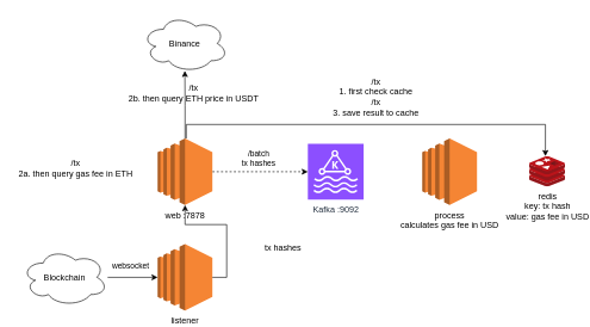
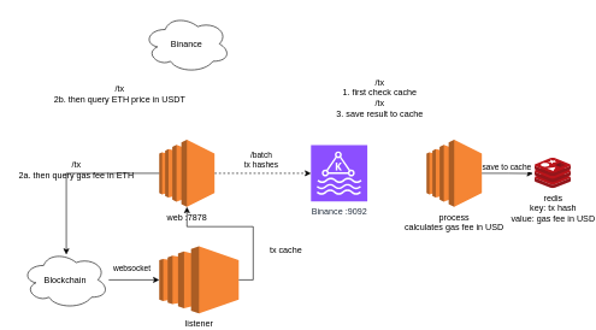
- <mxCell id="22" value="/tx&lt;div&gt;2b. then query ETH price in USDT&lt;/div&gt;" style="text;html=1;align=center;verticalAlign=middle;resizable=0;points=[];autosize=1;strokeColor=none;fillColor=none;" vertex="1" parent="1"><mxGeometry x="175" y="110" width="190" height="40" as="geometry" /></mxCell>
+ <mxCell id="22" value="/tx&lt;div&gt;2b. then query ETH price in USDT&lt;/div&gt;" style="text;html=1;align=center;verticalAlign=middle;resizable=0;points=[];autosize=1;strokeColor=none;fillColor=none;" vertex="1" parent="1"><mxGeometry x="70" y="110" width="190" height="40" as="geometry" /></mxCell>
- <mxCell id="21" style="edgeStyle=orthogonalEdgeStyle;rounded=0;orthogonalLoop=1;jettySize=auto;html=1;entryX=0.498;entryY=0.977;entryDx=0;entryDy=0;entryPerimeter=0;" edge="1" parent="1" source="5" target="20"><mxGeometry relative="1" as="geometry" /></mxCell>
- <mxCell id="16" style="edgeStyle=orthogonalEdgeStyle;rounded=0;orthogonalLoop=1;jettySize=auto;html=1;entryX=0.443;entryY=-0.016;entryDx=0;entryDy=0;entryPerimeter=0;" edge="1" parent="1" source="5" target="13"><mxGeometry relative="1" as="geometry"><Array as="points"><mxPoint x="260" y="173" /><mxPoint x="762" y="173" /></Array></mxGeometry></mxCell>
+ <mxCell id="14" style="edgeStyle=orthogonalEdgeStyle;rounded=0;orthogonalLoop=1;jettySize=auto;html=1;entryX=-0.054;entryY=0.507;entryDx=0;entryDy=0;entryPerimeter=0;" edge="1" parent="1" source="12" target="13"><mxGeometry relative="1" as="geometry" /></mxCell>
+ <mxCell id="15" value="save to cache" style="edgeLabel;html=1;align=center;verticalAlign=middle;resizable=0;points=[];" vertex="1" connectable="0" parent="14"><mxGeometry x="-0.372" y="3" relative="1" as="geometry"><mxPoint x="12" y="-6" as="offset" /></mxGeometry></mxCell>
- <mxCell id="2" value="Kafka :9092" style="sketch=0;points=[[0,0,0],[0.25,0,0],[0.5,0,0],[0.75,0,0],[1,0,0],[0,1,0],[0.25,1,0],[0.5,1,0],[0.75,1,0],[1,1,0],[0,0.25,0],[0,0.5,0],[0,0.75,0],[1,0.25,0],[1,0.5,0],[1,0.75,0]];outlineConnect=0;fontColor=#232F3E;fillColor=#8C4FFF;strokeColor=#ffffff;dashed=0;verticalLabelPosition=bottom;verticalAlign=top;align=center;html=1;fontSize=12;fontStyle=0;aspect=fixed;shape=mxgraph.aws4.resourceIcon;resIcon=mxgraph.aws4.managed_streaming_for_kafka;" vertex="1" parent="1"><mxGeometry x="430" y="200" width="78" height="78" as="geometry" /></mxCell>
+ <mxCell id="2" value="Binance :9092" style="sketch=0;points=[[0,0,0],[0.25,0,0],[0.5,0,0],[0.75,0,0],[1,0,0],[0,1,0],[0.25,1,0],[0.5,1,0],[0.75,1,0],[1,1,0],[0,0.25,0],[0,0.5,0],[0,0.75,0],[1,0.25,0],[1,0.5,0],[1,0.75,0]];outlineConnect=0;fontColor=#232F3E;fillColor=#8C4FFF;strokeColor=#ffffff;dashed=0;verticalLabelPosition=bottom;verticalAlign=top;align=center;html=1;fontSize=12;fontStyle=0;aspect=fixed;shape=mxgraph.aws4.resourceIcon;resIcon=mxgraph.aws4.managed_streaming_for_kafka;" vertex="1" parent="1"><mxGeometry x="430" y="200" width="78" height="78" as="geometry" /></mxCell>
+ <mxCell id="18" style="edgeStyle=orthogonalEdgeStyle;rounded=0;orthogonalLoop=1;jettySize=auto;html=1;entryX=0.511;entryY=0.063;entryDx=0;entryDy=0;entryPerimeter=0;" edge="1" parent="1" source="5" target="9"><mxGeometry relative="1" as="geometry" /></mxCell>
- <mxCell id="11" value="tx hashes" style="text;html=1;align=center;verticalAlign=middle;resizable=0;points=[];autosize=1;strokeColor=none;fillColor=none;" vertex="1" parent="1"><mxGeometry x="360" y="330" width="70" height="30" as="geometry" /></mxCell>
+ <mxCell id="11" value="tx cache" style="text;html=1;align=center;verticalAlign=middle;resizable=0;points=[];autosize=1;strokeColor=none;fillColor=none;" vertex="1" parent="1"><mxGeometry x="360" y="330" width="70" height="30" as="geometry" /></mxCell>
- <mxCell id="6" value="listener" style="outlineConnect=0;dashed=0;verticalLabelPosition=bottom;verticalAlign=top;align=center;html=1;shape=mxgraph.aws3.ec2;fillColor=#F58534;gradientColor=none;" vertex="1" parent="1"><mxGeometry x="220" y="340" width="76.5" height="93" as="geometry" /></mxCell>
+ <mxCell id="6" value="listener" style="outlineConnect=0;dashed=0;verticalLabelPosition=bottom;verticalAlign=top;align=center;html=1;shape=mxgraph.aws3.ec2;fillColor=#F58534;gradientColor=none;" vertex="1" parent="1"><mxGeometry x="220" y="340" width="110" height="93" as="geometry" /></mxCell>
